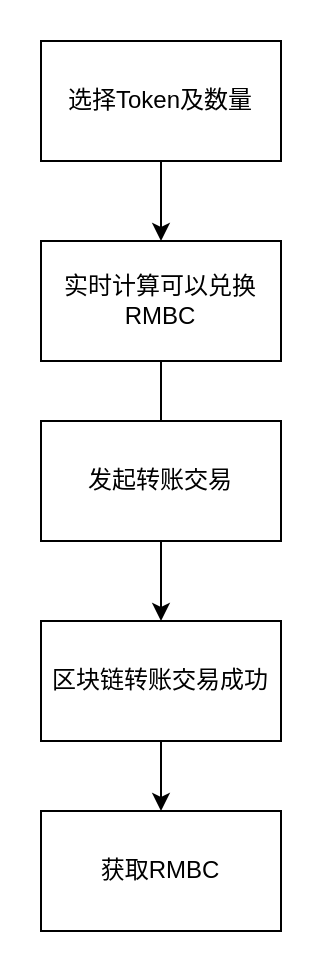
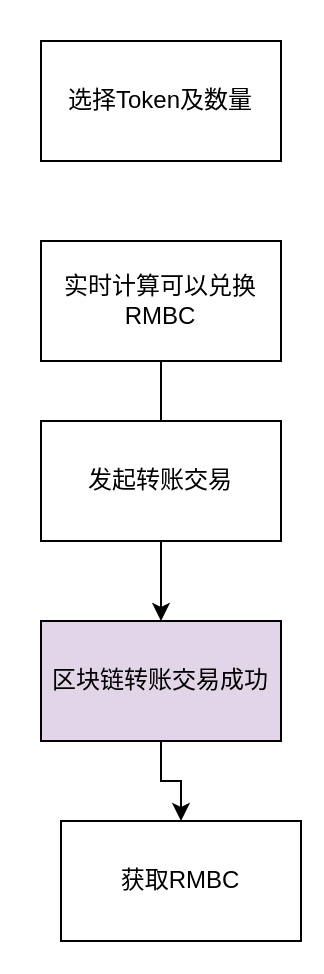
- <mxCell id="2" style="edgeStyle=orthogonalEdgeStyle;rounded=0;orthogonalLoop=1;jettySize=auto;html=1;entryX=0.5;entryY=0;entryDx=0;entryDy=0;" edge="1" parent="1" source="3" target="5"><mxGeometry relative="1" as="geometry" /></mxCell>
- <mxCell id="9" value="区块链转账交易成功" style="rounded=0;whiteSpace=wrap;html=1;" vertex="1" parent="1"><mxGeometry x="20" y="310" width="120" height="60" as="geometry" /></mxCell>
+ <mxCell id="9" value="区块链转账交易成功" style="rounded=0;whiteSpace=wrap;html=1;fillColor=#e1d5e7;" vertex="1" parent="1"><mxGeometry x="20" y="310" width="120" height="60" as="geometry" /></mxCell>
- <mxCell id="10" value="获取RMBC" style="rounded=0;whiteSpace=wrap;html=1;" vertex="1" parent="1"><mxGeometry x="20" y="405" width="120" height="60" as="geometry" /></mxCell>
+ <mxCell id="10" value="获取RMBC" style="rounded=0;whiteSpace=wrap;html=1;" vertex="1" parent="1"><mxGeometry x="30" y="410" width="120" height="60" as="geometry" /></mxCell>
